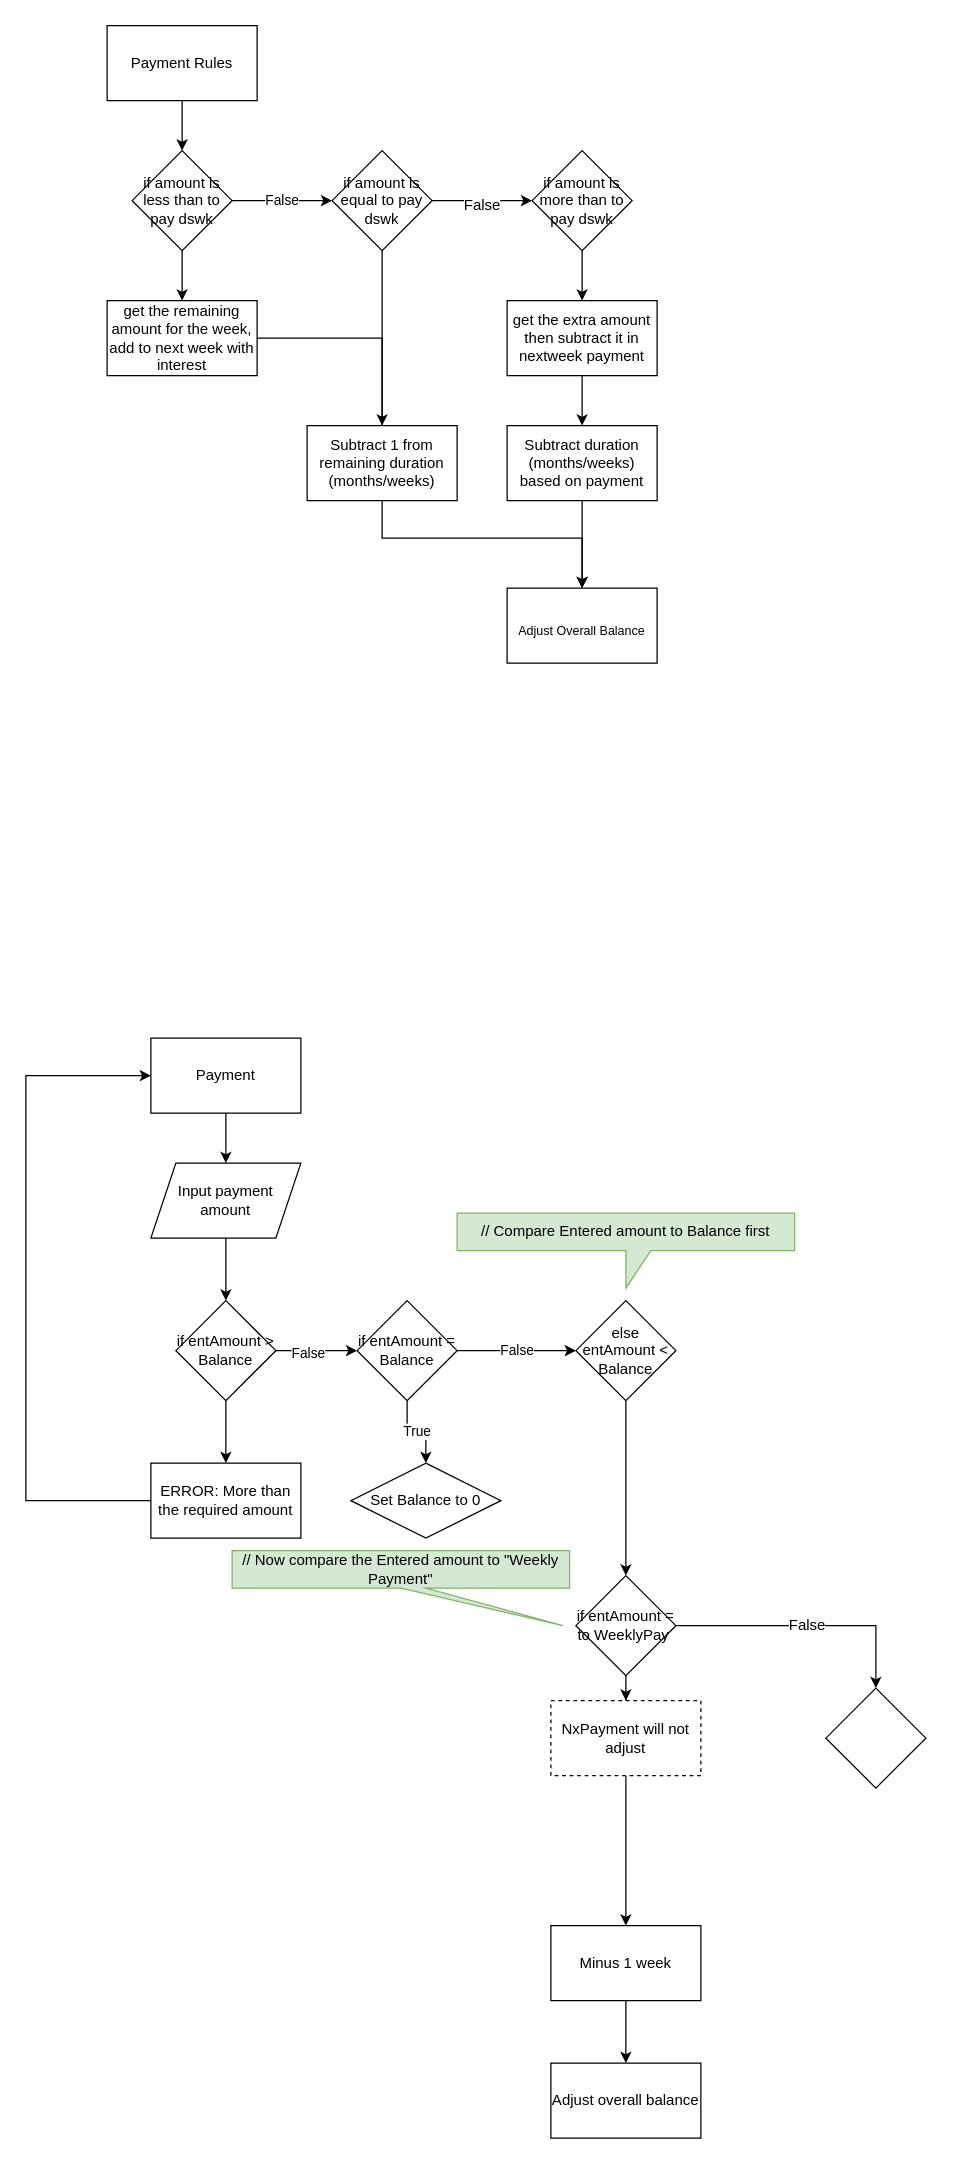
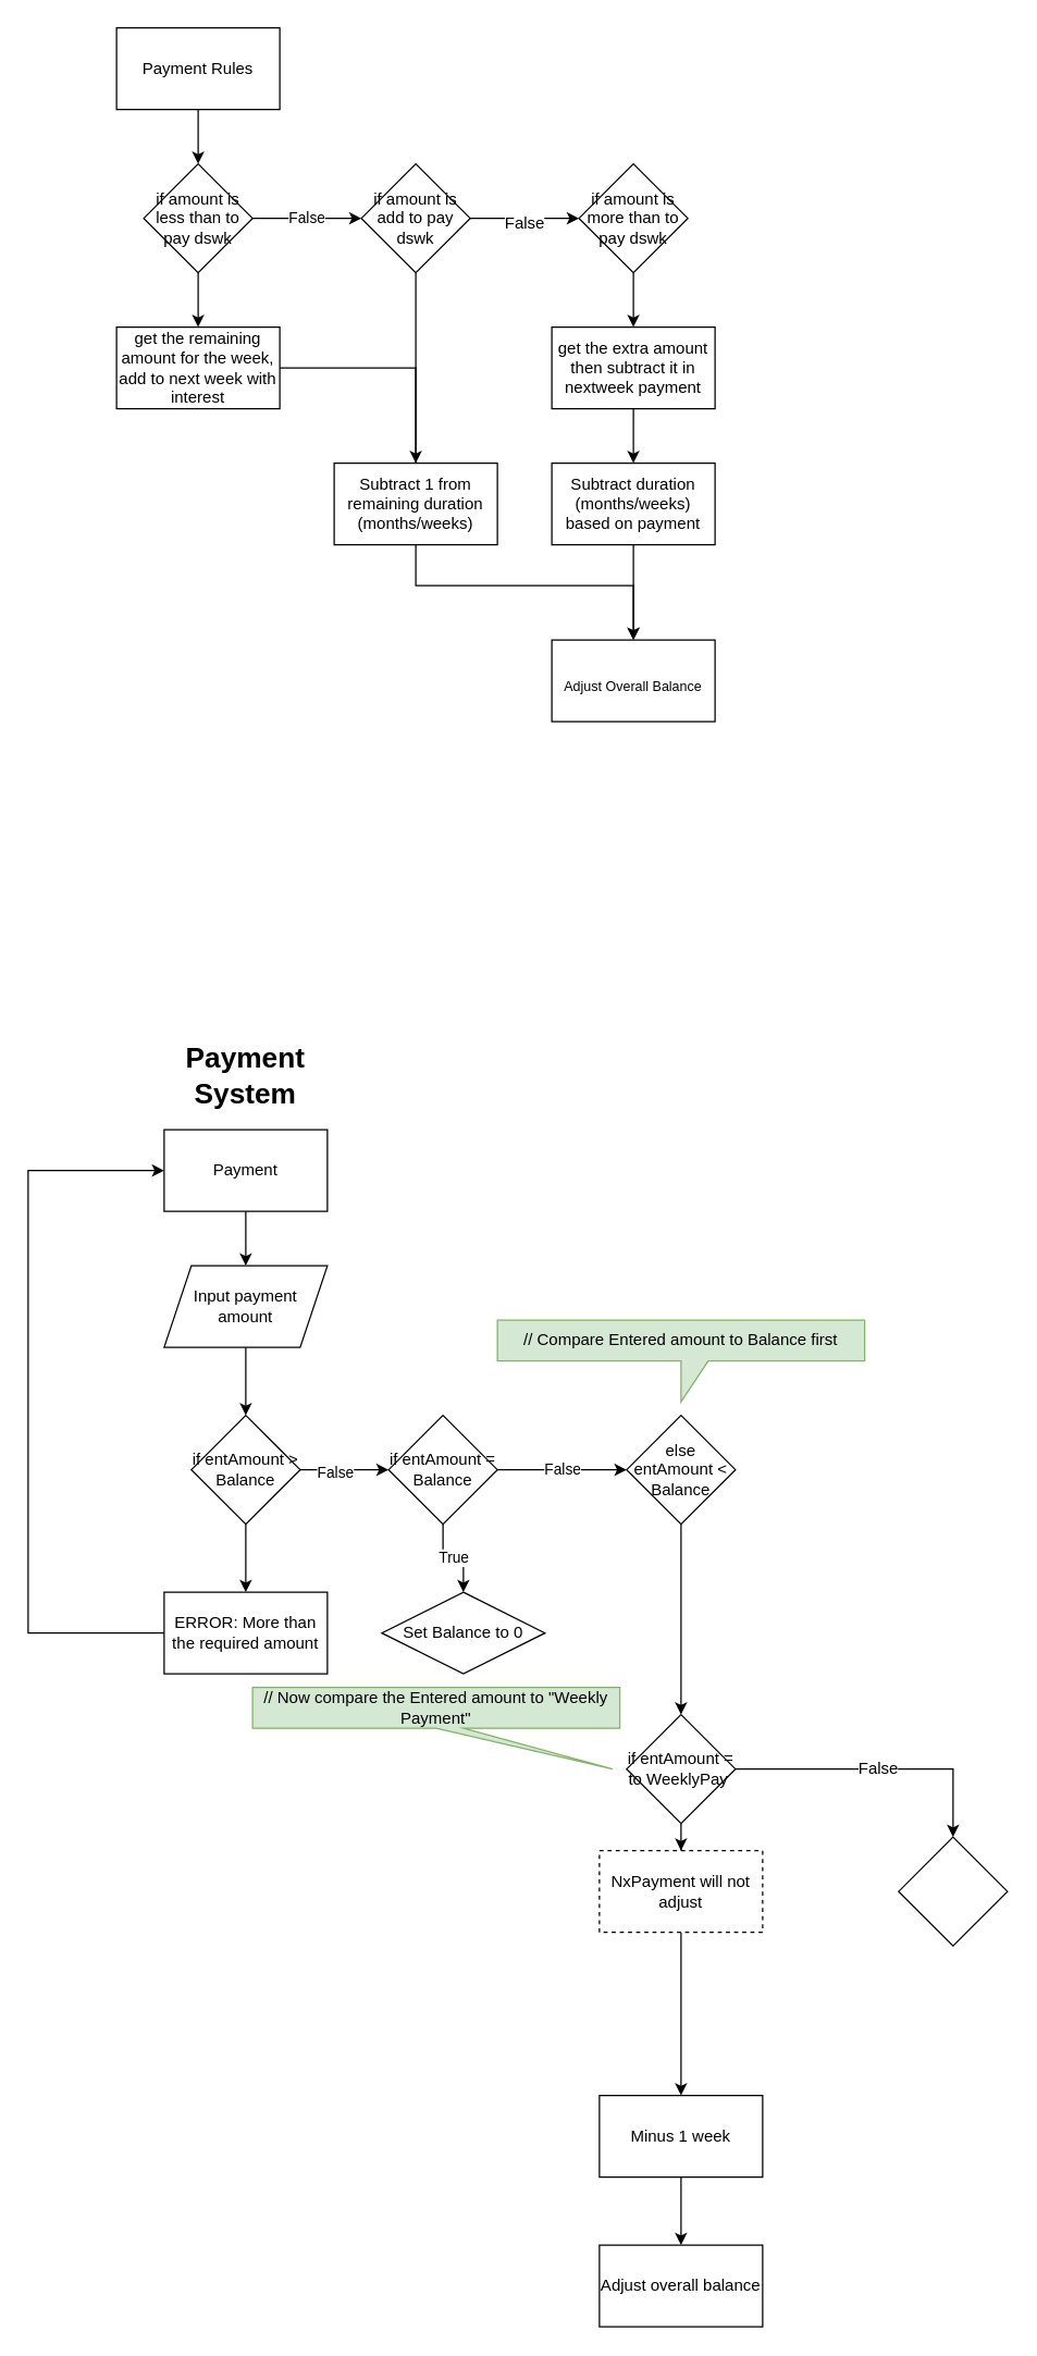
- <mxCell id="32" value="if amount is equal to pay dswk" style="rhombus;whiteSpace=wrap;html=1;rounded=0;" vertex="1" parent="1"><mxGeometry x="265" y="120" width="80" height="80" as="geometry" /></mxCell>
+ <mxCell id="32" value="if amount is add to pay dswk" style="rhombus;whiteSpace=wrap;html=1;rounded=0;" vertex="1" parent="1"><mxGeometry x="265" y="120" width="80" height="80" as="geometry" /></mxCell>
+ <mxCell id="35" value="Payment System" style="text;html=1;strokeColor=none;fillColor=none;align=center;verticalAlign=middle;whiteSpace=wrap;rounded=0;fontSize=21;fontStyle=1" vertex="1" parent="1"><mxGeometry x="110" y="750" width="140" height="80" as="geometry" /></mxCell>
